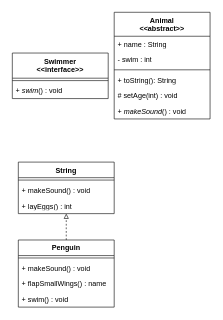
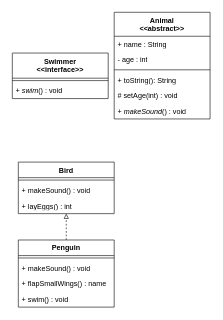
- <mxCell id="4" value="- swim : int" style="text;strokeColor=none;fillColor=none;align=left;verticalAlign=top;spacingLeft=4;spacingRight=4;overflow=hidden;rotatable=0;points=[[0,0.5],[1,0.5]];portConstraint=eastwest;whiteSpace=wrap;html=1;" vertex="1" parent="2"><mxGeometry y="66" width="160" height="26" as="geometry" /></mxCell>
+ <mxCell id="4" value="- age : int" style="text;strokeColor=none;fillColor=none;align=left;verticalAlign=top;spacingLeft=4;spacingRight=4;overflow=hidden;rotatable=0;points=[[0,0.5],[1,0.5]];portConstraint=eastwest;whiteSpace=wrap;html=1;" vertex="1" parent="2"><mxGeometry y="66" width="160" height="26" as="geometry" /></mxCell>
- <mxCell id="9" value="String" style="swimlane;fontStyle=1;align=center;verticalAlign=top;childLayout=stackLayout;horizontal=1;startSize=26;horizontalStack=0;resizeParent=1;resizeParentMax=0;resizeLast=0;collapsible=1;marginBottom=0;whiteSpace=wrap;html=1;" vertex="1" parent="1"><mxGeometry x="30" y="270" width="160" height="86" as="geometry" /></mxCell>
+ <mxCell id="9" value="Bird" style="swimlane;fontStyle=1;align=center;verticalAlign=top;childLayout=stackLayout;horizontal=1;startSize=26;horizontalStack=0;resizeParent=1;resizeParentMax=0;resizeLast=0;collapsible=1;marginBottom=0;whiteSpace=wrap;html=1;" vertex="1" parent="1"><mxGeometry x="30" y="270" width="160" height="86" as="geometry" /></mxCell>
